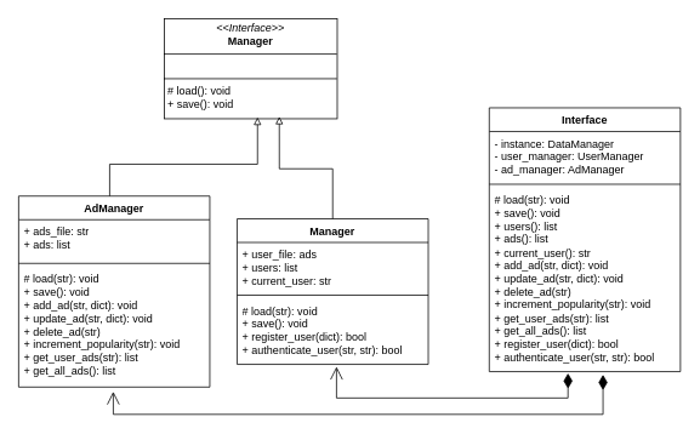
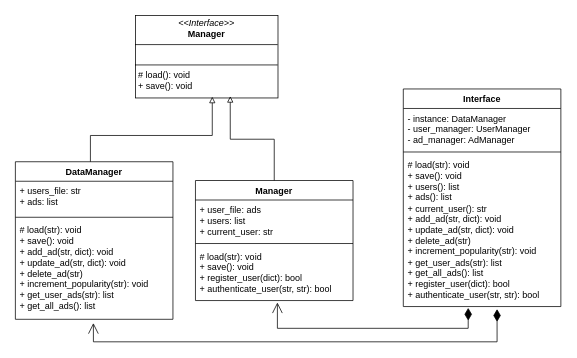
- <mxCell id="3" value="AdManager" style="swimlane;fontStyle=1;align=center;verticalAlign=top;childLayout=stackLayout;horizontal=1;startSize=26;horizontalStack=0;resizeParent=1;resizeParentMax=0;resizeLast=0;collapsible=1;marginBottom=0;whiteSpace=wrap;html=1;" vertex="1" parent="1"><mxGeometry x="20" y="215" width="210" height="210" as="geometry" /></mxCell>
+ <mxCell id="3" value="DataManager" style="swimlane;fontStyle=1;align=center;verticalAlign=top;childLayout=stackLayout;horizontal=1;startSize=26;horizontalStack=0;resizeParent=1;resizeParentMax=0;resizeLast=0;collapsible=1;marginBottom=0;whiteSpace=wrap;html=1;" vertex="1" parent="1"><mxGeometry x="20" y="215" width="210" height="210" as="geometry" /></mxCell>
- <mxCell id="4" value="+ ads_file: str&lt;div&gt;+ ads: list&lt;/div&gt;" style="text;strokeColor=none;fillColor=none;align=left;verticalAlign=top;spacingLeft=4;spacingRight=4;overflow=hidden;rotatable=0;points=[[0,0.5],[1,0.5]];portConstraint=eastwest;whiteSpace=wrap;html=1;" vertex="1" parent="3"><mxGeometry y="26" width="210" height="44" as="geometry" /></mxCell>
+ <mxCell id="4" value="+ users_file: str&lt;div&gt;+ ads: list&lt;/div&gt;" style="text;strokeColor=none;fillColor=none;align=left;verticalAlign=top;spacingLeft=4;spacingRight=4;overflow=hidden;rotatable=0;points=[[0,0.5],[1,0.5]];portConstraint=eastwest;whiteSpace=wrap;html=1;" vertex="1" parent="3"><mxGeometry y="26" width="210" height="44" as="geometry" /></mxCell>
